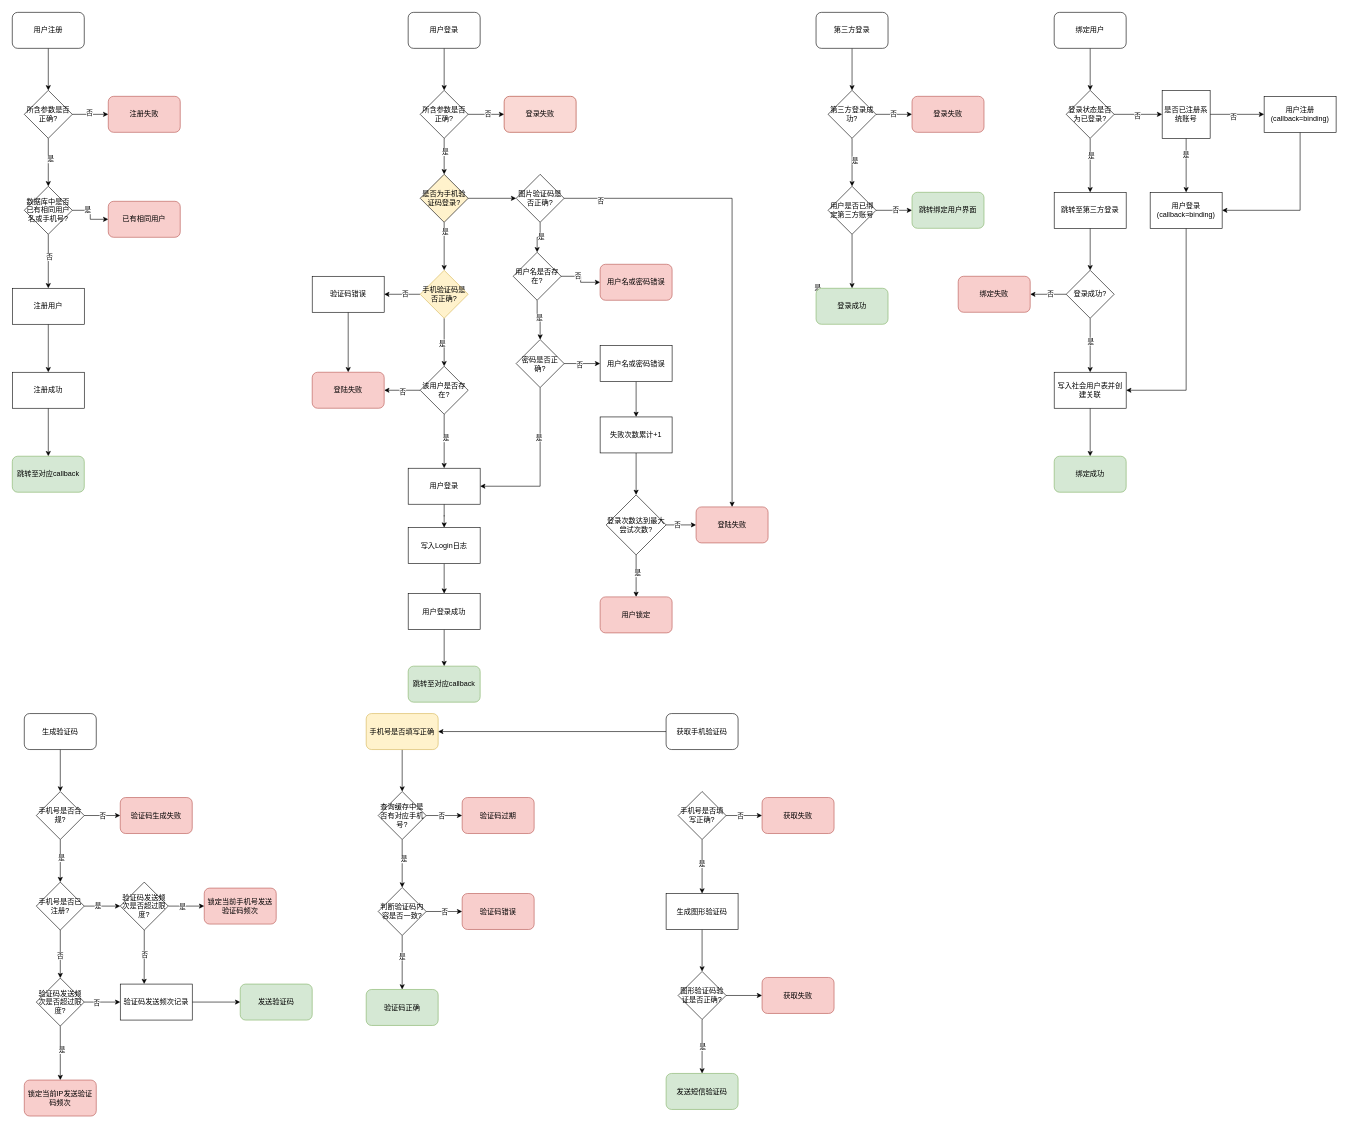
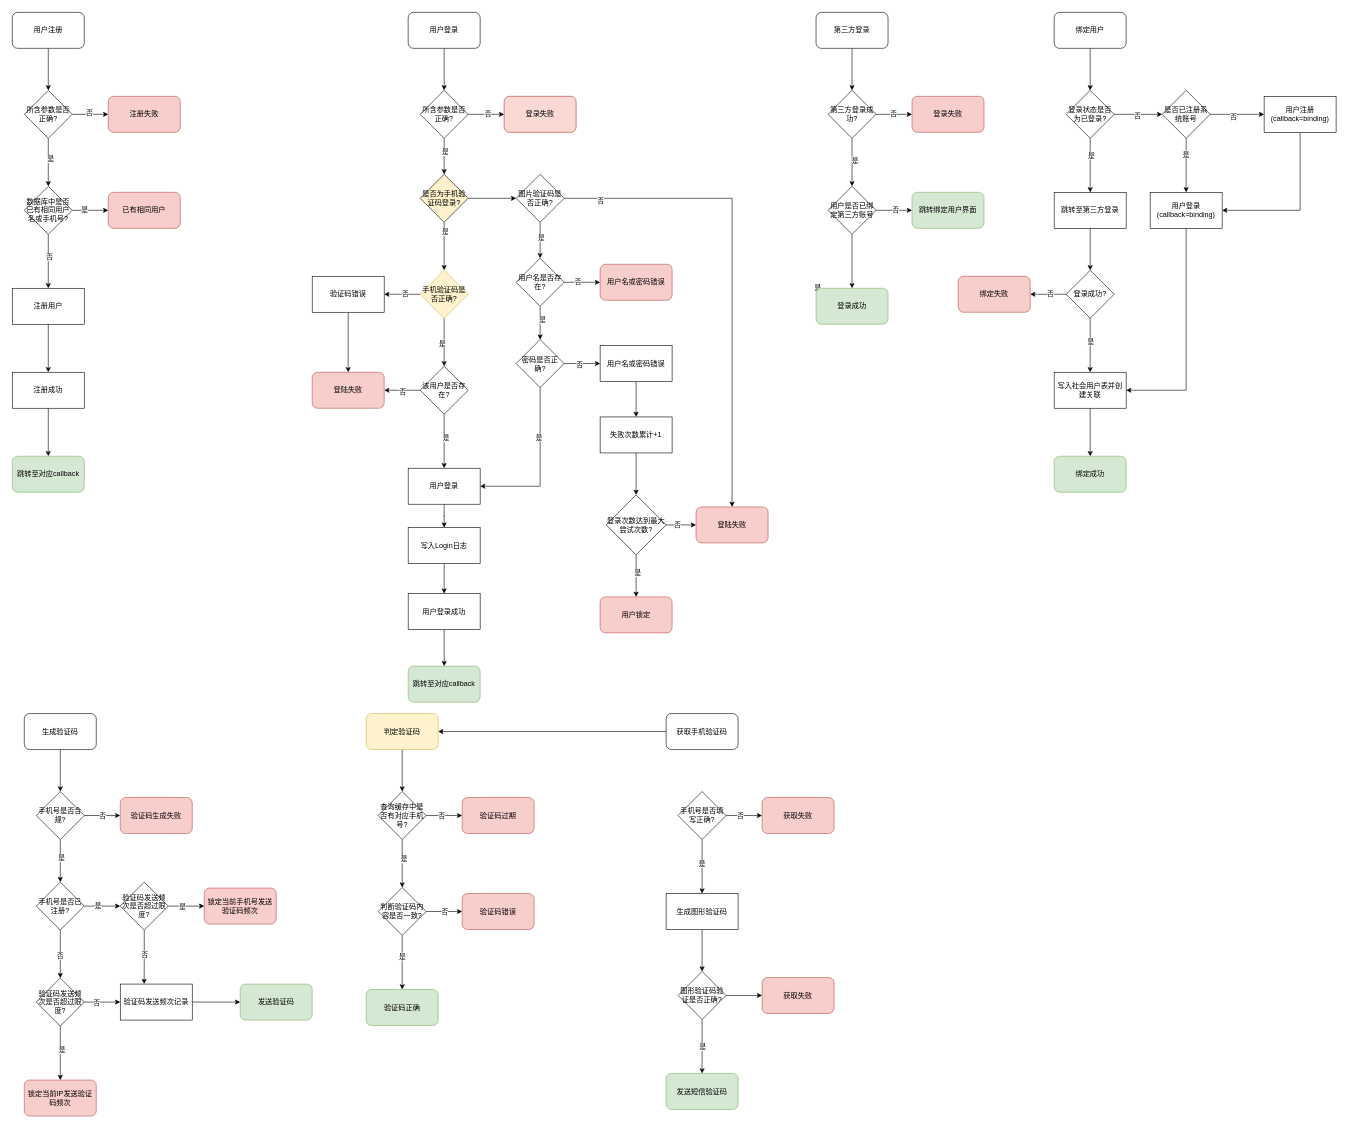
- <mxCell id="91" value="是否已注册系统账号" style="whiteSpace=wrap;html=1;rounded=0;" parent="1" vertex="1"><mxGeometry x="1937" y="150" width="80" height="80" as="geometry" /></mxCell>
+ <mxCell id="91" value="是否已注册系统账号" style="rhombus;whiteSpace=wrap;html=1;rounded=0;" parent="1" vertex="1"><mxGeometry x="1937" y="150" width="80" height="80" as="geometry" /></mxCell>
- <mxCell id="58" value="已有相同用户" style="whiteSpace=wrap;html=1;rounded=1;fillColor=#f8cecc;strokeColor=#b85450;" parent="1" vertex="1"><mxGeometry x="180" y="335" width="120" height="60" as="geometry" /></mxCell>
+ <mxCell id="58" value="已有相同用户" style="whiteSpace=wrap;html=1;rounded=1;fillColor=#f8cecc;strokeColor=#b85450;" parent="1" vertex="1"><mxGeometry x="180" y="320" width="120" height="60" as="geometry" /></mxCell>
- <mxCell id="28" value="用户名是否存在?" style="rhombus;whiteSpace=wrap;html=1;rounded=0;" parent="1" vertex="1"><mxGeometry x="855" y="420" width="80" height="80" as="geometry" /></mxCell>
+ <mxCell id="28" value="用户名是否存在?" style="rhombus;whiteSpace=wrap;html=1;rounded=0;" parent="1" vertex="1"><mxGeometry x="860" y="430" width="80" height="80" as="geometry" /></mxCell>
- <mxCell id="136" value="手机号是否填写正确" style="rounded=1;whiteSpace=wrap;html=1;fillColor=#fff2cc;strokeColor=#d6b656;" parent="1" vertex="1"><mxGeometry x="610" y="1189" width="120" height="60" as="geometry" /></mxCell>
+ <mxCell id="136" value="判定验证码" style="rounded=1;whiteSpace=wrap;html=1;fillColor=#fff2cc;strokeColor=#d6b656;" parent="1" vertex="1"><mxGeometry x="610" y="1189" width="120" height="60" as="geometry" /></mxCell>
